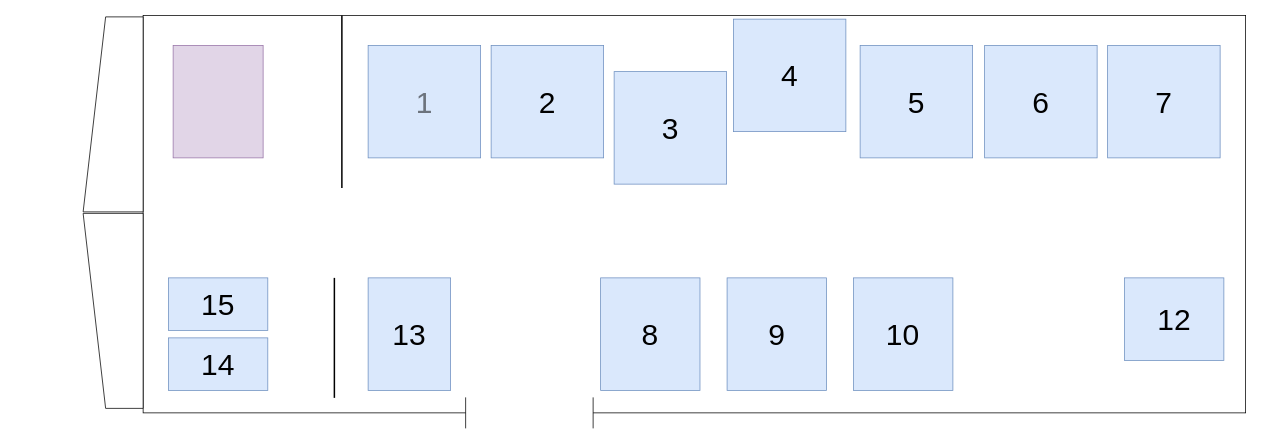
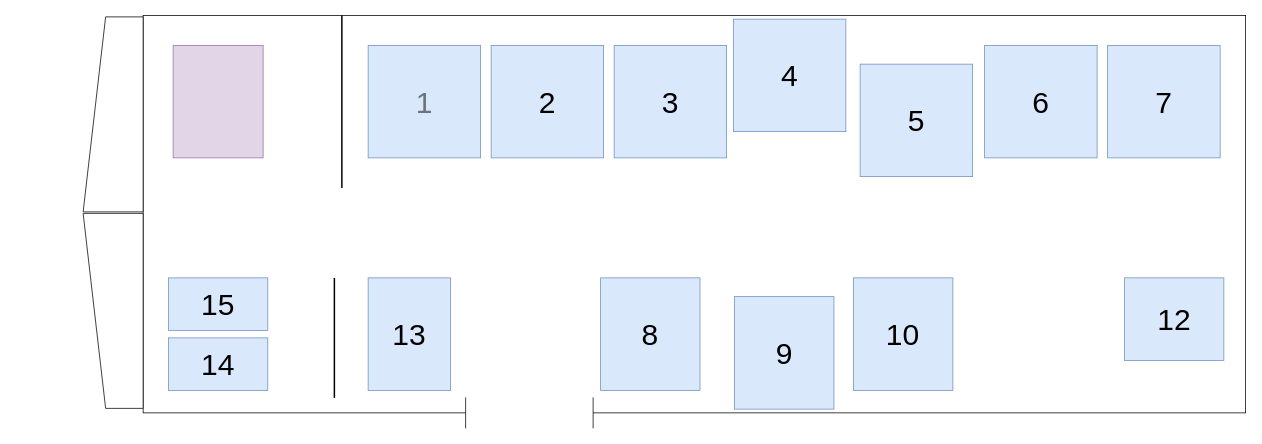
- <mxCell id="12" value="5" style="rounded=0;whiteSpace=wrap;html=1;strokeColor=#6c8ebf;fillColor=#dae8fc;fontSize=40;" vertex="1" parent="1"><mxGeometry x="1146" y="60" width="150" height="150" as="geometry" /></mxCell>
+ <mxCell id="12" value="5" style="rounded=0;whiteSpace=wrap;html=1;strokeColor=#6c8ebf;fillColor=#dae8fc;fontSize=40;" vertex="1" parent="1"><mxGeometry x="1146" y="85" width="150" height="150" as="geometry" /></mxCell>
- <mxCell id="10" value="3" style="rounded=0;whiteSpace=wrap;html=1;strokeColor=#6c8ebf;fillColor=#dae8fc;fontSize=40;" vertex="1" parent="1"><mxGeometry x="818" y="95" width="150" height="150" as="geometry" /></mxCell>
+ <mxCell id="10" value="3" style="rounded=0;whiteSpace=wrap;html=1;strokeColor=#6c8ebf;fillColor=#dae8fc;fontSize=40;" vertex="1" parent="1"><mxGeometry x="818" y="60" width="150" height="150" as="geometry" /></mxCell>
- <mxCell id="17" value="9" style="rounded=0;whiteSpace=wrap;html=1;strokeColor=#6c8ebf;fillColor=#dae8fc;fontSize=40;" vertex="1" parent="1"><mxGeometry x="968.609" y="370" width="132.478" height="150" as="geometry" /></mxCell>
+ <mxCell id="17" value="9" style="rounded=0;whiteSpace=wrap;html=1;strokeColor=#6c8ebf;fillColor=#dae8fc;fontSize=40;" vertex="1" parent="1"><mxGeometry x="978.609" y="395" width="132.478" height="150" as="geometry" /></mxCell>
